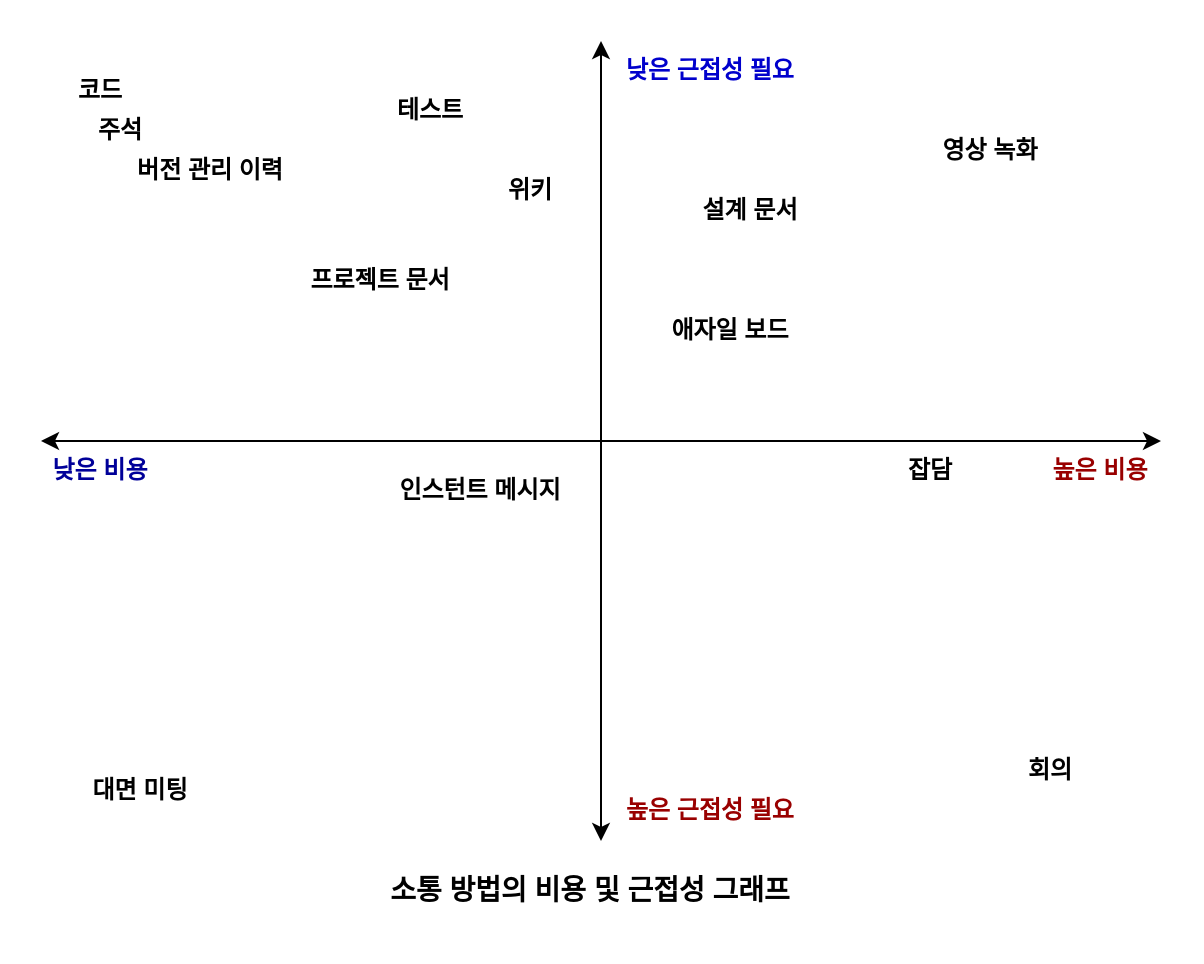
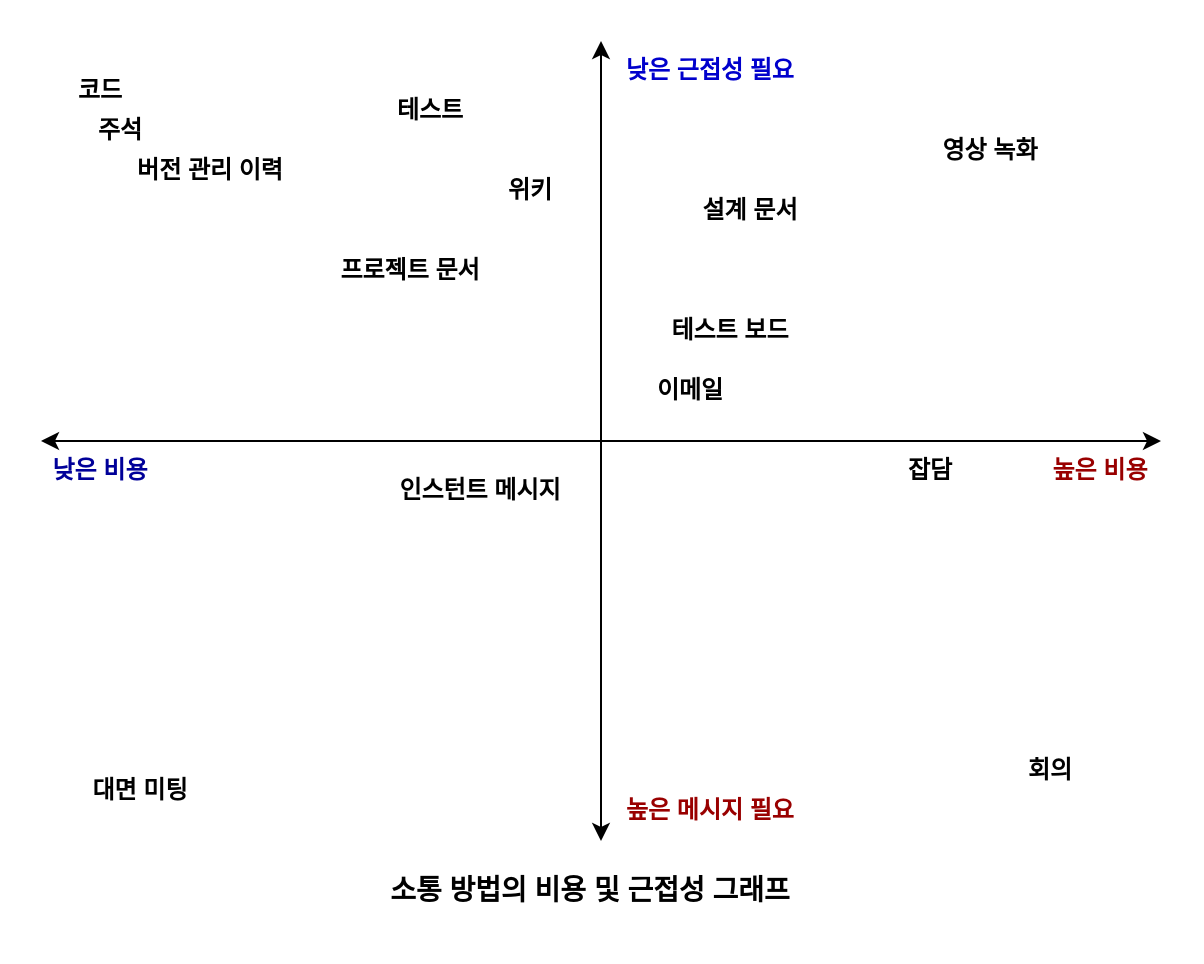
- <mxCell id="13" value="프로젝트 문서" style="text;html=1;strokeColor=none;fillColor=none;align=center;verticalAlign=middle;whiteSpace=wrap;rounded=0;fontStyle=1" vertex="1" parent="1"><mxGeometry x="145" y="125" width="90" height="30" as="geometry" /></mxCell>
+ <mxCell id="13" value="프로젝트 문서" style="text;html=1;strokeColor=none;fillColor=none;align=center;verticalAlign=middle;whiteSpace=wrap;rounded=0;fontStyle=1" vertex="1" parent="1"><mxGeometry x="160" y="120" width="90" height="30" as="geometry" /></mxCell>
- <mxCell id="15" value="애자일 보드" style="text;html=1;strokeColor=none;fillColor=none;align=center;verticalAlign=middle;whiteSpace=wrap;rounded=0;fontStyle=1" vertex="1" parent="1"><mxGeometry x="320" y="150" width="90" height="30" as="geometry" /></mxCell>
+ <mxCell id="15" value="테스트 보드" style="text;html=1;strokeColor=none;fillColor=none;align=center;verticalAlign=middle;whiteSpace=wrap;rounded=0;fontStyle=1" vertex="1" parent="1"><mxGeometry x="320" y="150" width="90" height="30" as="geometry" /></mxCell>
+ <mxCell id="16" value="이메일" style="text;html=1;strokeColor=none;fillColor=none;align=center;verticalAlign=middle;whiteSpace=wrap;rounded=0;fontStyle=1" vertex="1" parent="1"><mxGeometry x="300" y="180" width="90" height="30" as="geometry" /></mxCell>
- <mxCell id="6" value="&lt;b&gt;높은 근접성 필요&lt;/b&gt;" style="text;html=1;strokeColor=none;fillColor=none;align=center;verticalAlign=middle;whiteSpace=wrap;rounded=0;fontColor=#990000;" vertex="1" parent="1"><mxGeometry x="300" y="390" width="110" height="30" as="geometry" /></mxCell>
+ <mxCell id="6" value="&lt;b&gt;높은 메시지 필요&lt;/b&gt;" style="text;html=1;strokeColor=none;fillColor=none;align=center;verticalAlign=middle;whiteSpace=wrap;rounded=0;fontColor=#990000;" vertex="1" parent="1"><mxGeometry x="300" y="390" width="110" height="30" as="geometry" /></mxCell>
